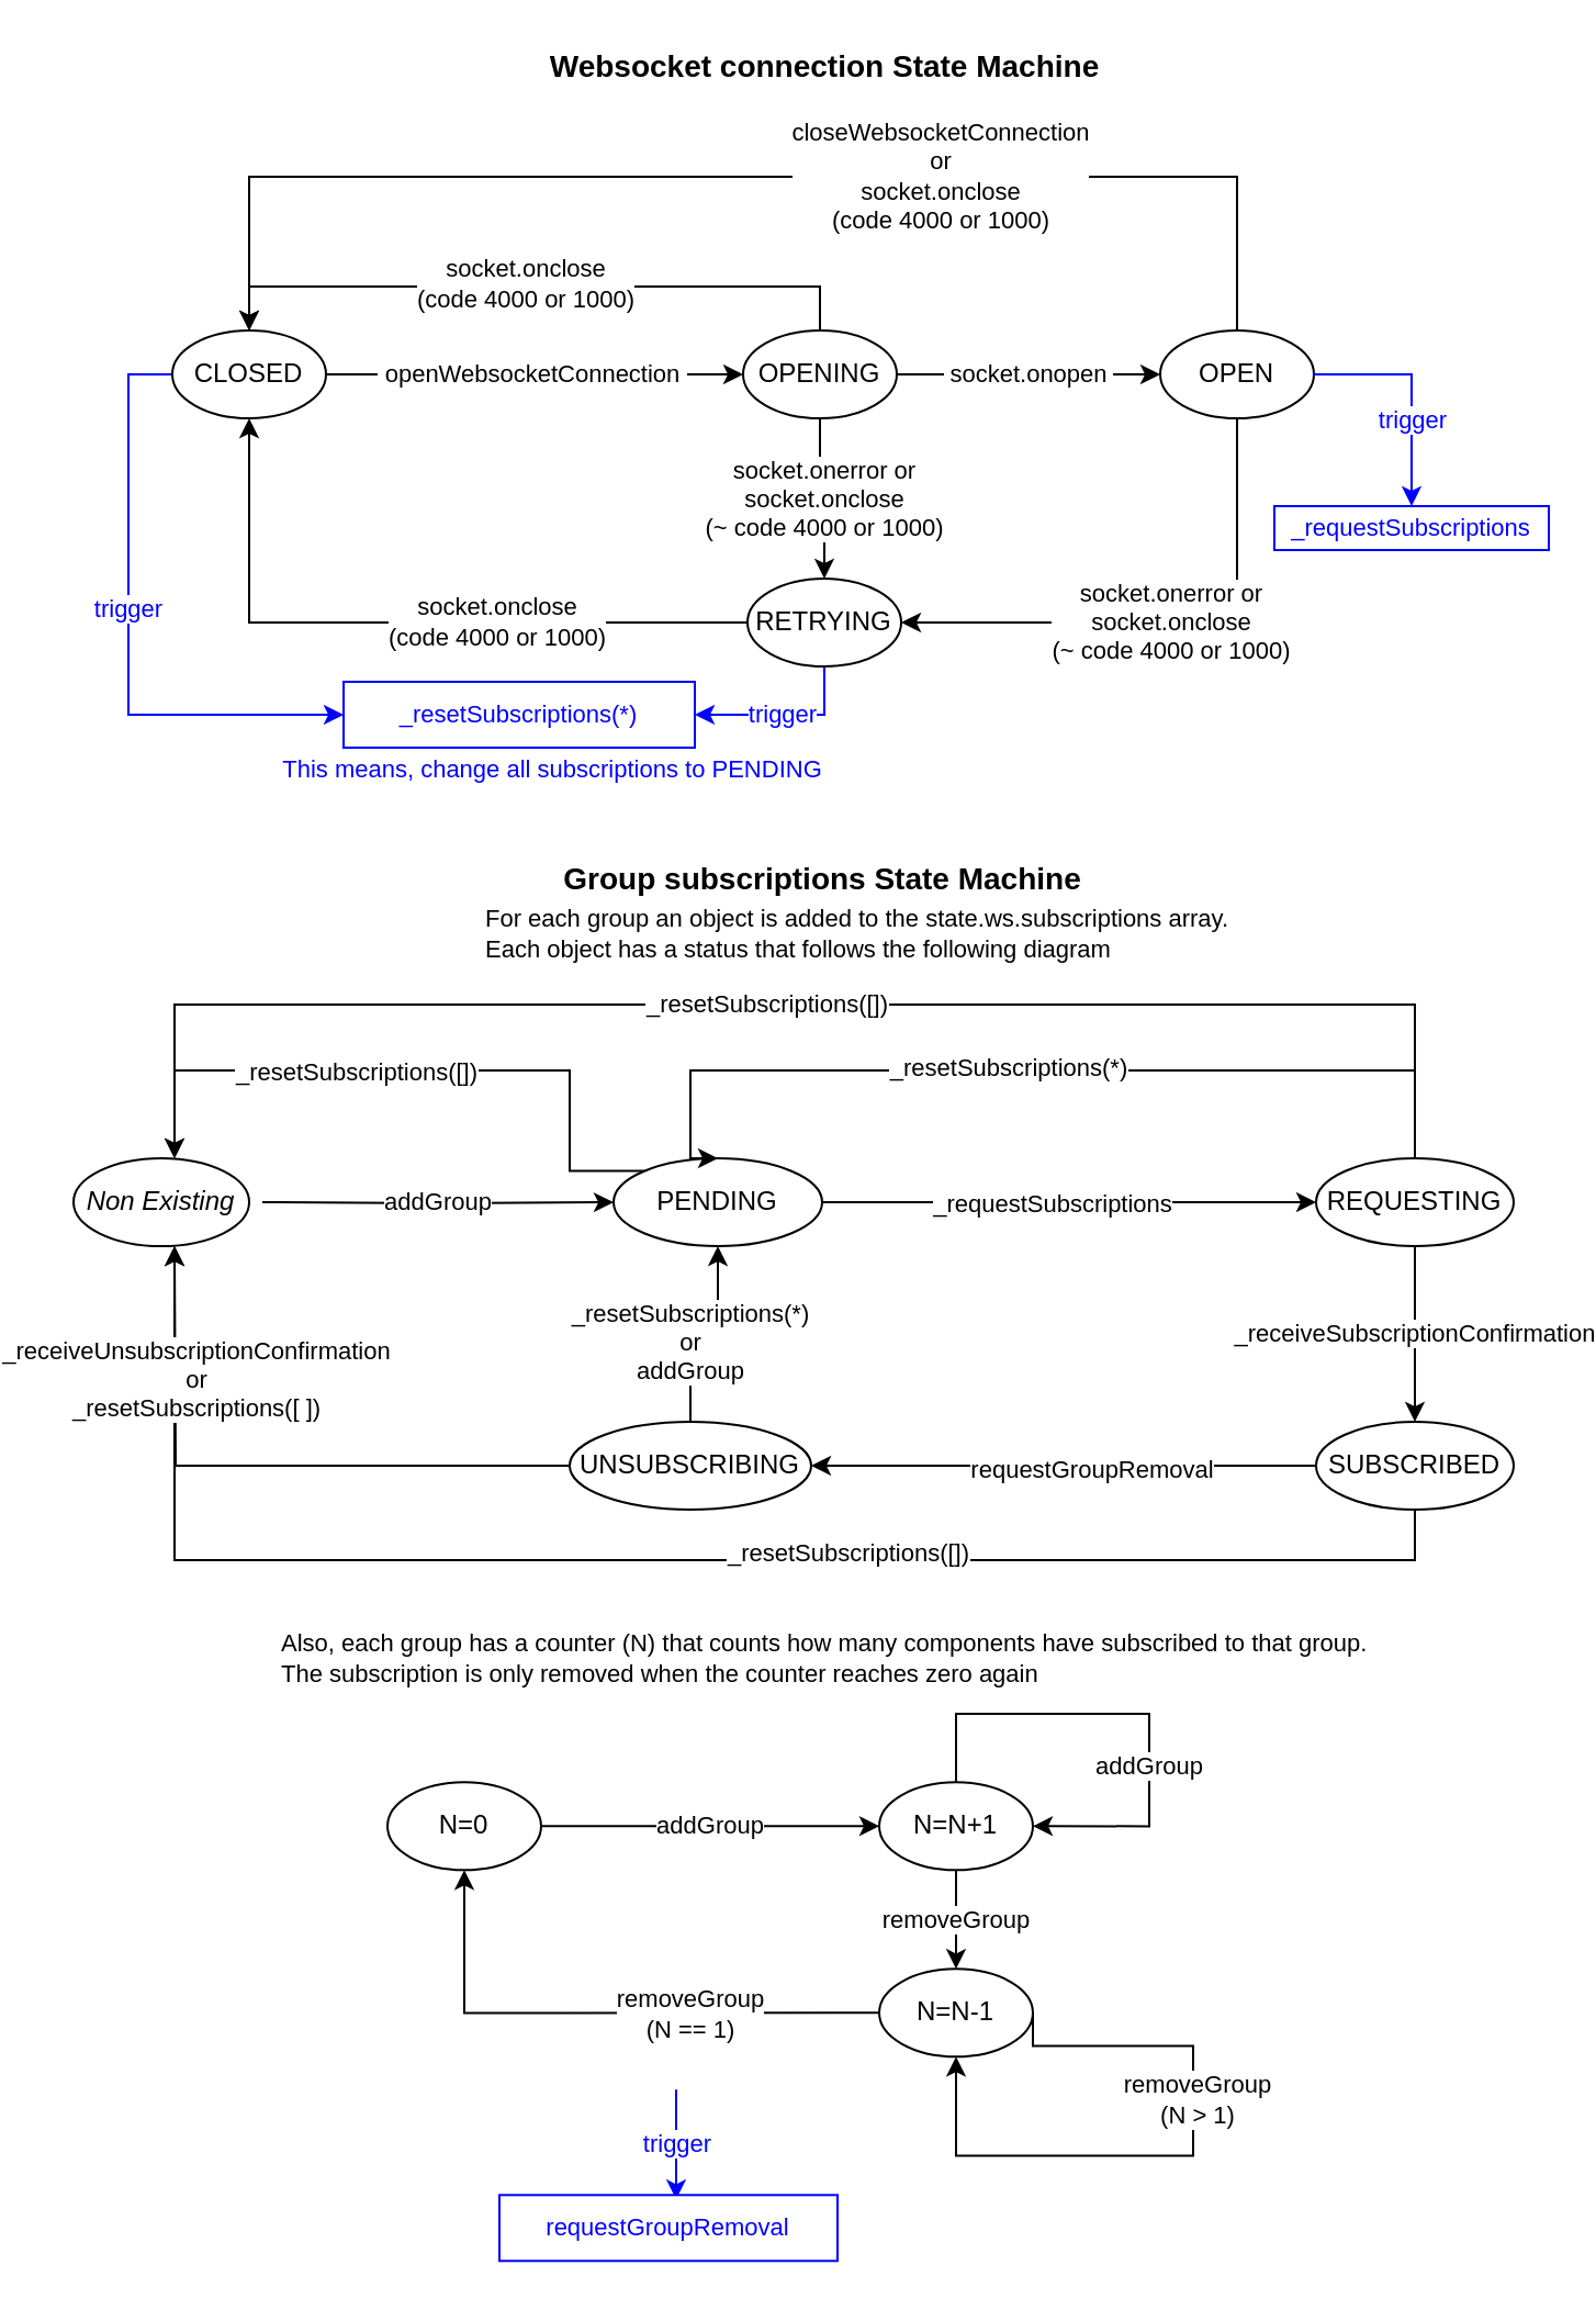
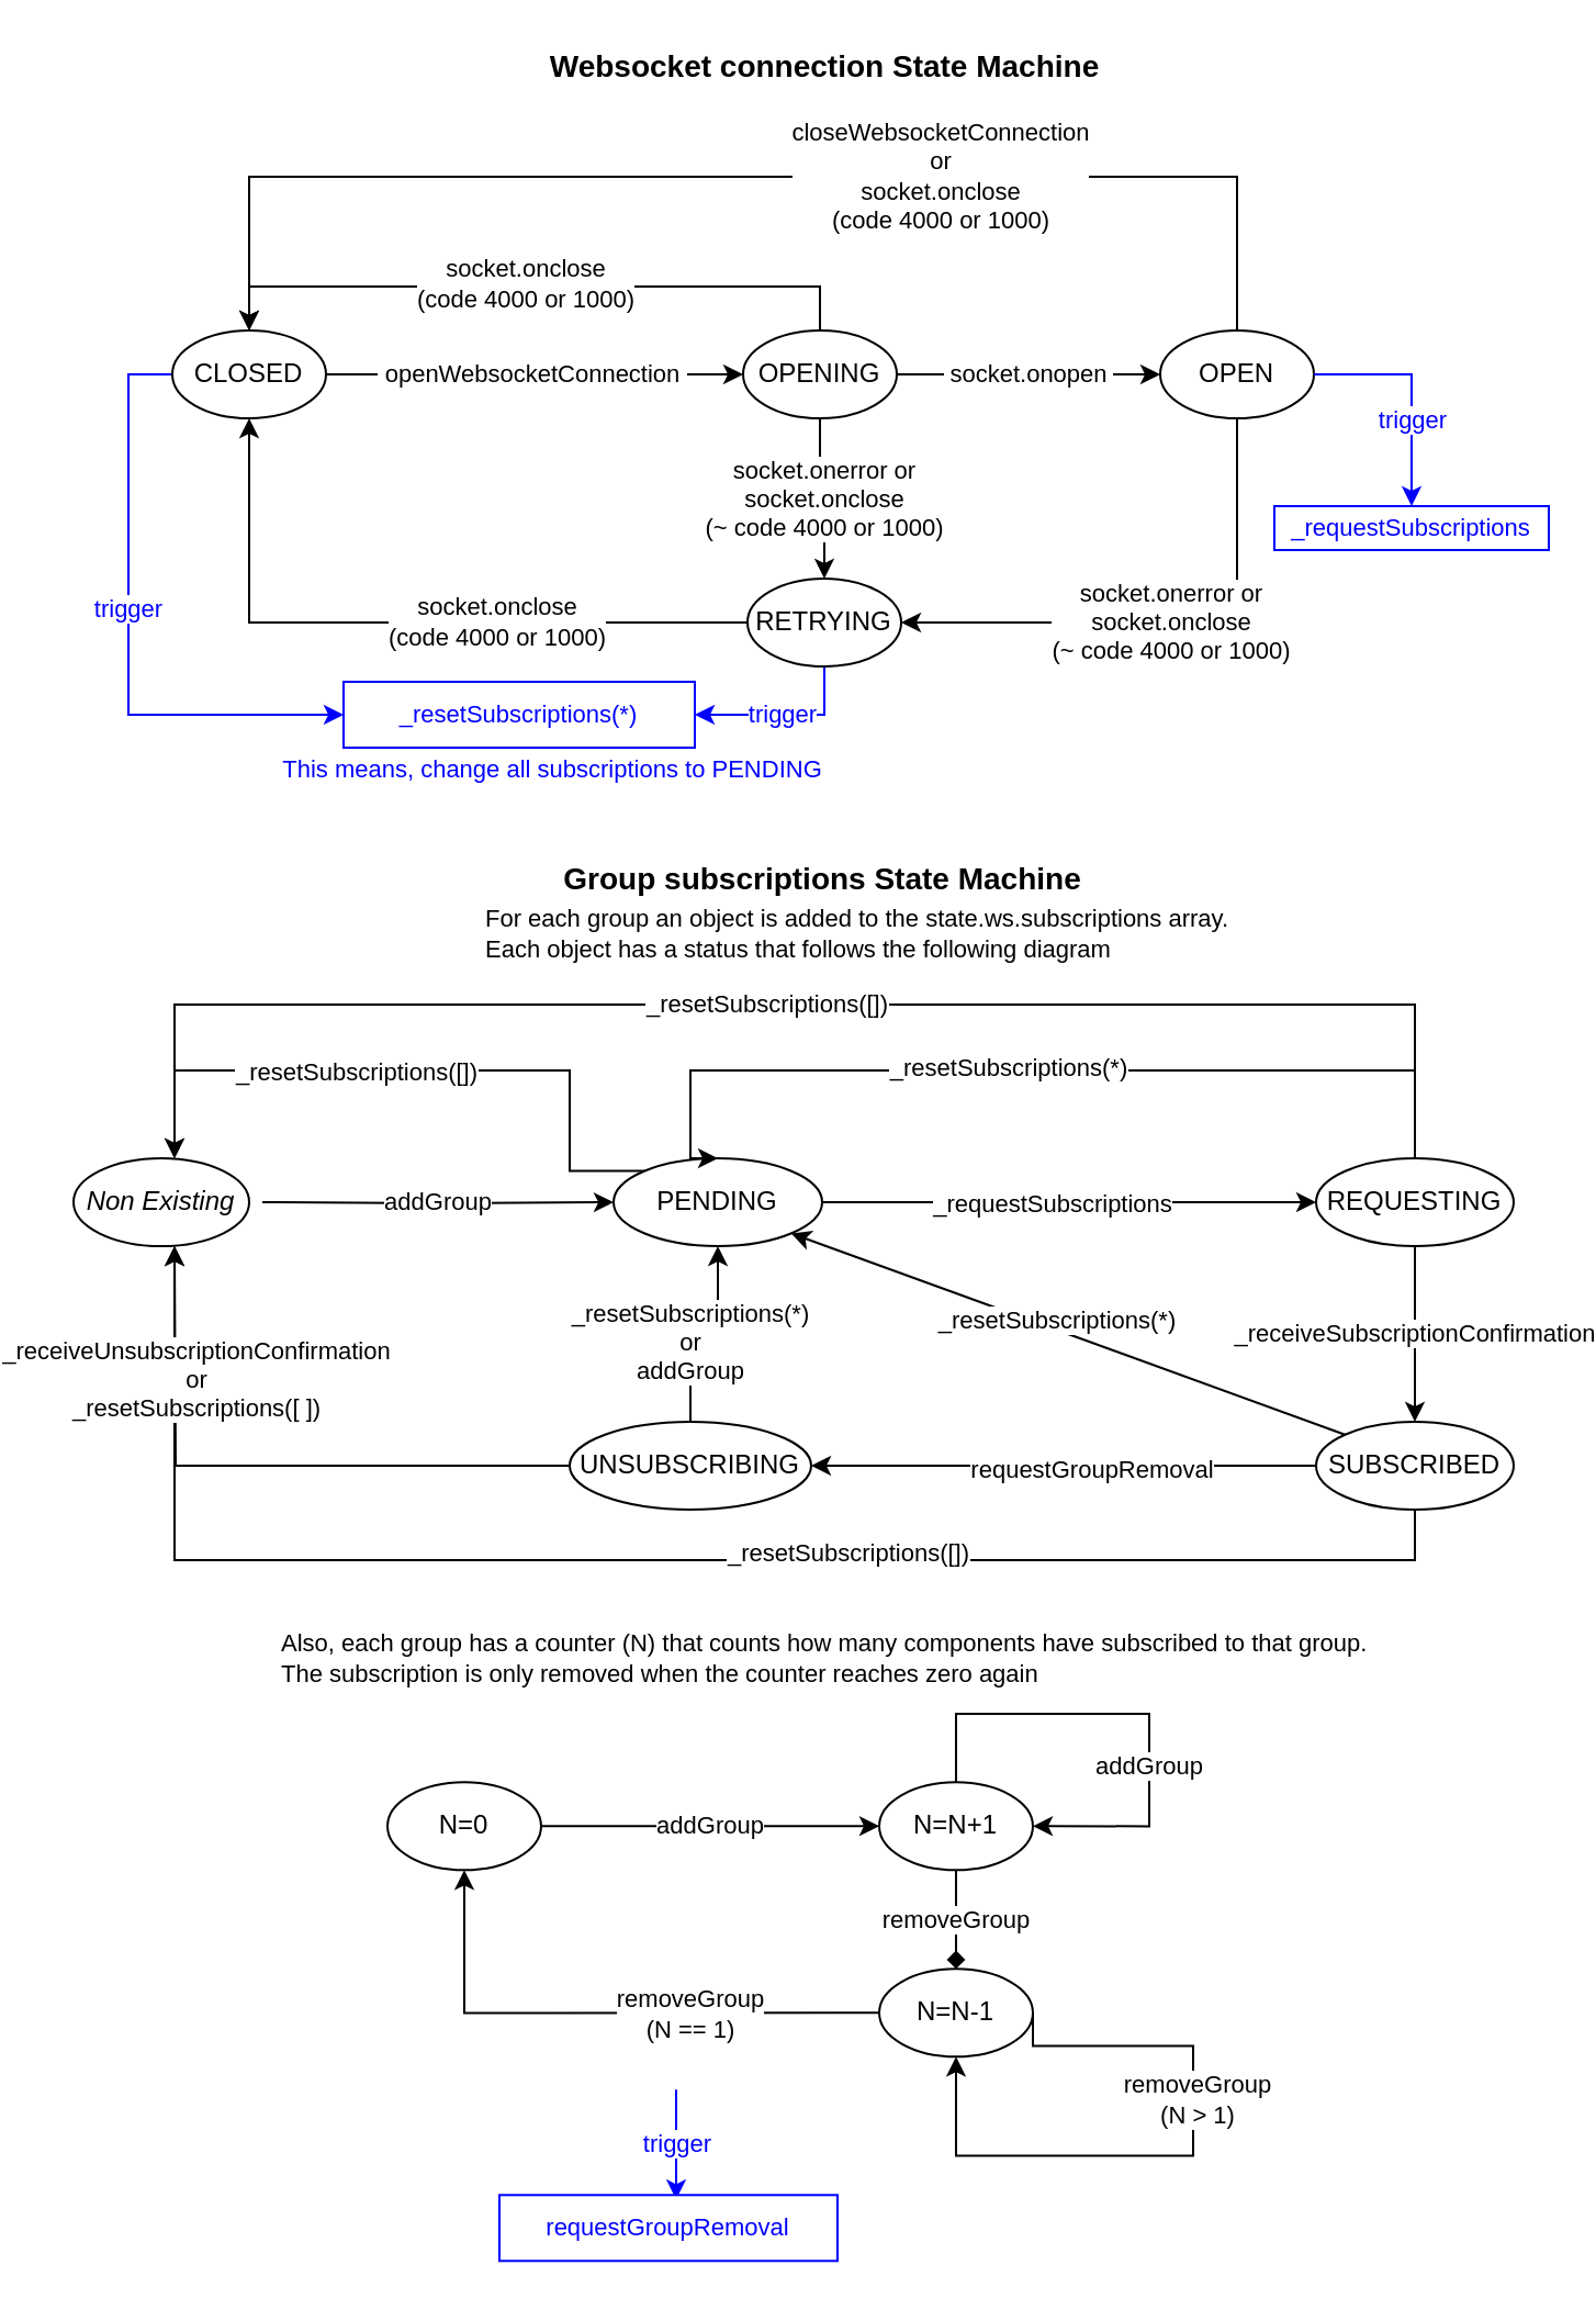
+ <mxCell id="35" style="rounded=0;orthogonalLoop=1;jettySize=auto;html=1;exitX=0;exitY=0;exitDx=0;exitDy=0;entryX=1;entryY=1;entryDx=0;entryDy=0;fontSize=11;" parent="1" source="39" target="24" edge="1"><mxGeometry relative="1" as="geometry" /></mxCell>
+ <mxCell id="36" value="&lt;span style=&quot;white-space: normal&quot;&gt;_resetSubscriptions(*)&lt;/span&gt;" style="text;html=1;align=center;verticalAlign=middle;resizable=0;points=[];labelBackgroundColor=#ffffff;fontSize=11;fontColor=#000000;" parent="35" vertex="1" connectable="0"><mxGeometry x="0.056" y="-4" relative="1" as="geometry"><mxPoint as="offset" /></mxGeometry></mxCell>
- <mxCell id="51" value="removeGroup" style="edgeStyle=orthogonalEdgeStyle;rounded=0;orthogonalLoop=1;jettySize=auto;html=1;exitX=0.5;exitY=1;exitDx=0;exitDy=0;entryX=0.5;entryY=0;entryDx=0;entryDy=0;" parent="1" source="52" target="56" edge="1"><mxGeometry relative="1" as="geometry" /></mxCell>
+ <mxCell id="51" value="removeGroup" style="edgeStyle=orthogonalEdgeStyle;rounded=0;orthogonalLoop=1;jettySize=auto;html=1;exitX=0.5;exitY=1;exitDx=0;exitDy=0;entryX=0.5;entryY=0;entryDx=0;entryDy=0;endArrow=diamond;" parent="1" source="52" target="56" edge="1"><mxGeometry relative="1" as="geometry" /></mxCell>
